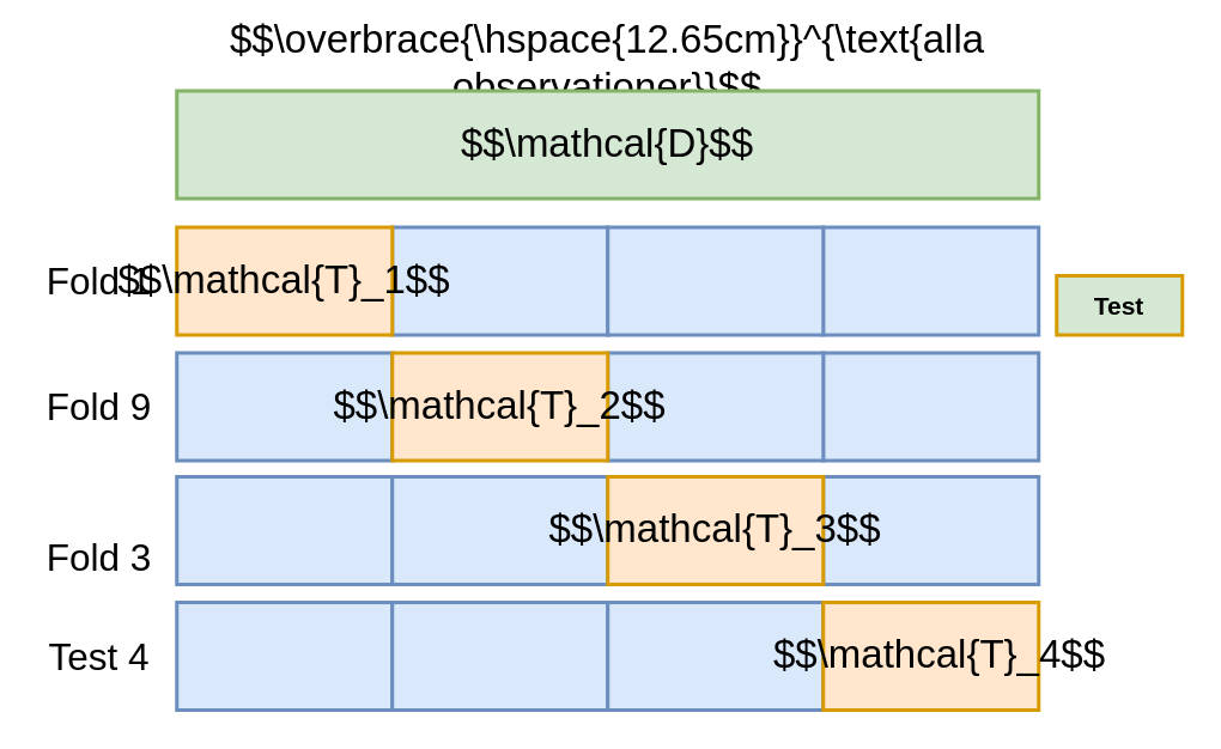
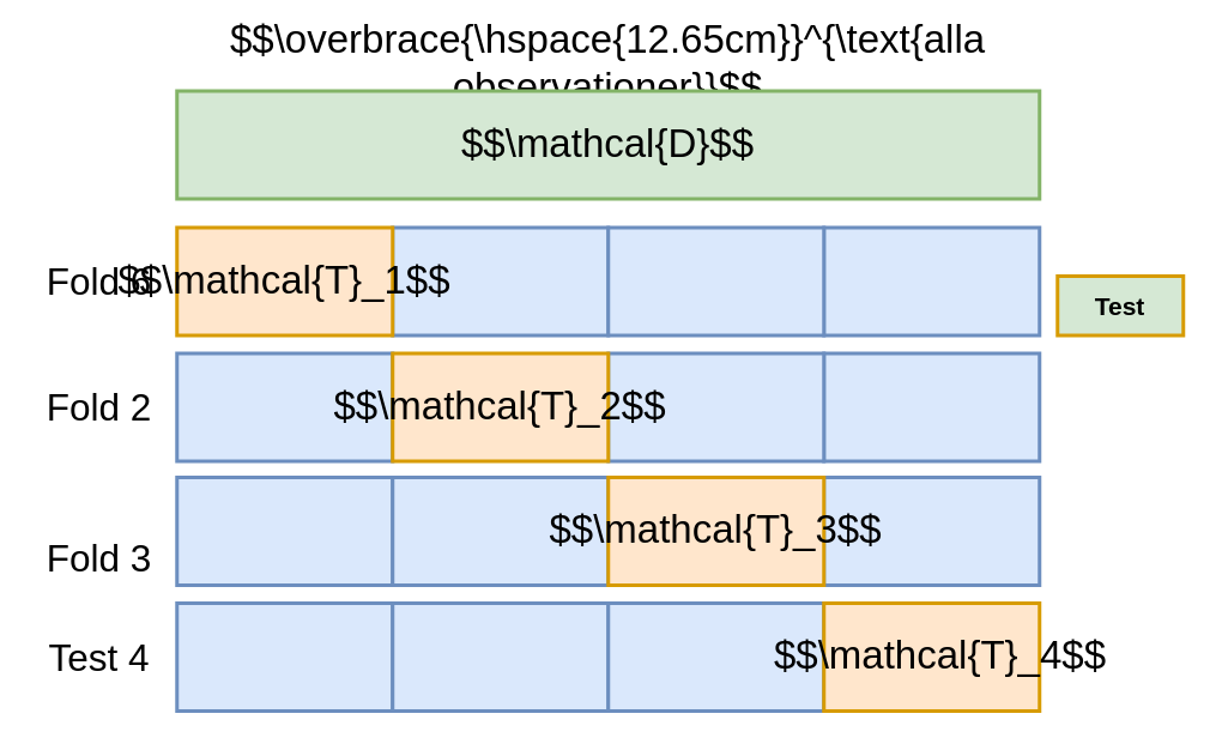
- <mxCell id="26" value="Fold 1" style="text;html=1;strokeColor=none;fillColor=none;align=center;verticalAlign=middle;whiteSpace=wrap;rounded=0;fontSize=21;" vertex="1" parent="1"><mxGeometry x="20" y="141" width="70" height="30" as="geometry" /></mxCell>
+ <mxCell id="26" value="Fold 6" style="text;html=1;strokeColor=none;fillColor=none;align=center;verticalAlign=middle;whiteSpace=wrap;rounded=0;fontSize=21;" vertex="1" parent="1"><mxGeometry x="20" y="141" width="70" height="30" as="geometry" /></mxCell>
- <mxCell id="27" value="Fold 9" style="text;html=1;strokeColor=none;fillColor=none;align=center;verticalAlign=middle;whiteSpace=wrap;rounded=0;fontSize=21;" vertex="1" parent="1"><mxGeometry x="20" y="211" width="70" height="30" as="geometry" /></mxCell>
+ <mxCell id="27" value="Fold 2" style="text;html=1;strokeColor=none;fillColor=none;align=center;verticalAlign=middle;whiteSpace=wrap;rounded=0;fontSize=21;" vertex="1" parent="1"><mxGeometry x="20" y="211" width="70" height="30" as="geometry" /></mxCell>
